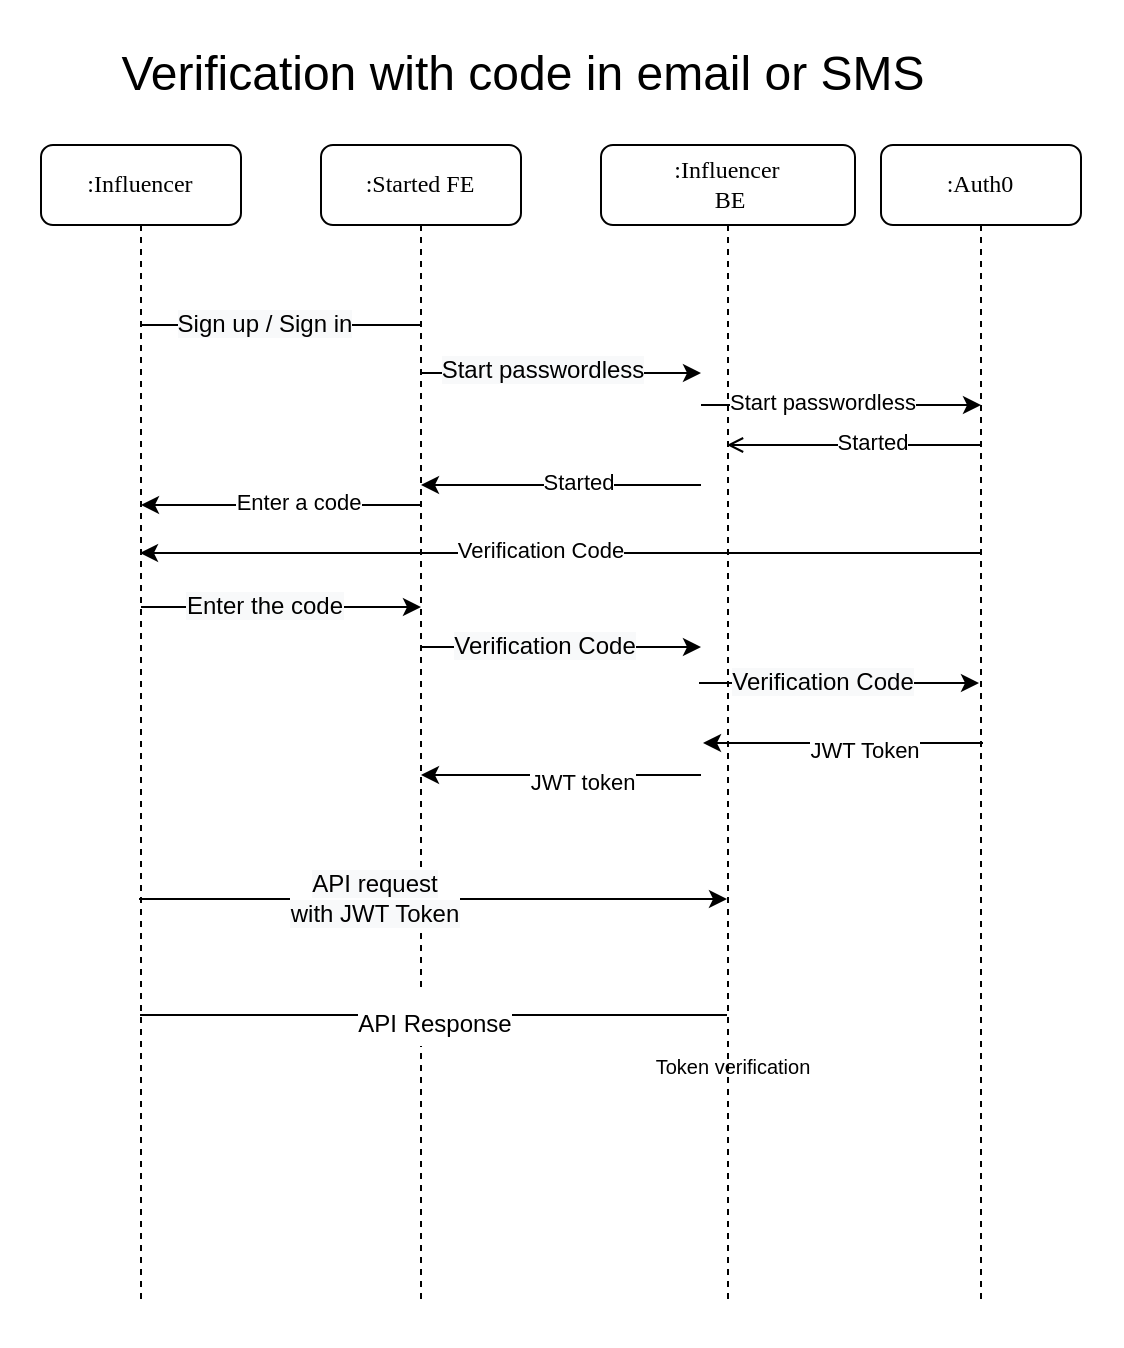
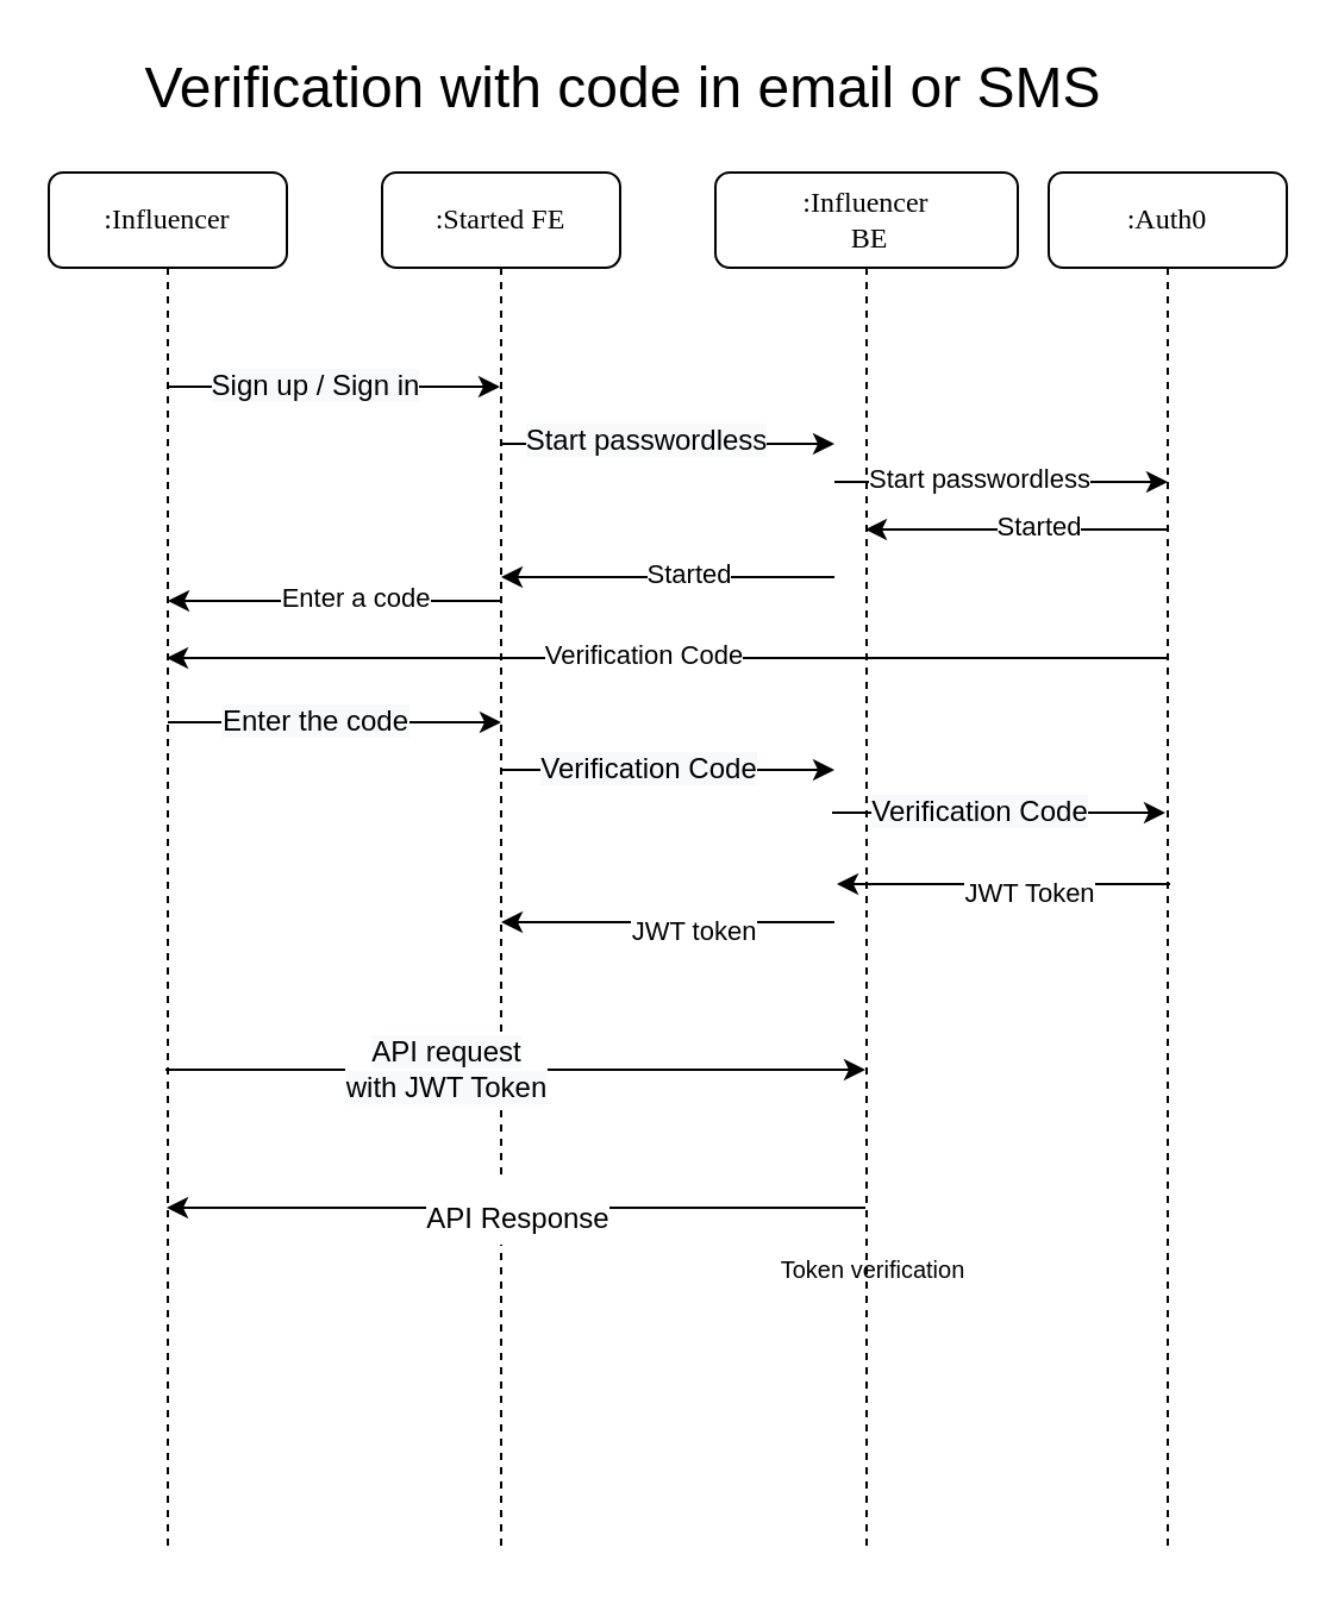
- <mxCell id="7" value="" style="endArrow=none;html=1;" parent="1" source="6" target="2" edge="1"><mxGeometry width="50" height="50" relative="1" as="geometry"><mxPoint x="370" y="302" as="sourcePoint" /><mxPoint x="420" y="252" as="targetPoint" /><Array as="points"><mxPoint x="120" y="162" /></Array></mxGeometry></mxCell>
+ <mxCell id="7" value="" style="endArrow=classic;html=1;" parent="1" source="6" target="2" edge="1"><mxGeometry width="50" height="50" relative="1" as="geometry"><mxPoint x="370" y="302" as="sourcePoint" /><mxPoint x="420" y="252" as="targetPoint" /><Array as="points"><mxPoint x="120" y="162" /></Array></mxGeometry></mxCell>
- <mxCell id="13" value="" style="endArrow=open;html=1;" parent="1" source="5" target="3" edge="1"><mxGeometry width="50" height="50" relative="1" as="geometry"><mxPoint x="370" y="302" as="sourcePoint" /><mxPoint x="420" y="252" as="targetPoint" /><Array as="points"><mxPoint x="410" y="222" /></Array></mxGeometry></mxCell>
+ <mxCell id="13" value="" style="endArrow=classic;html=1;" parent="1" source="5" target="3" edge="1"><mxGeometry width="50" height="50" relative="1" as="geometry"><mxPoint x="370" y="302" as="sourcePoint" /><mxPoint x="420" y="252" as="targetPoint" /><Array as="points"><mxPoint x="410" y="222" /></Array></mxGeometry></mxCell>
- <mxCell id="34" value="" style="endArrow=none;html=1;fontSize=24;" parent="1" source="3" target="6" edge="1"><mxGeometry width="50" height="50" relative="1" as="geometry"><mxPoint x="307" y="368" as="sourcePoint" /><mxPoint x="357" y="318" as="targetPoint" /><Array as="points"><mxPoint x="224" y="507" /></Array></mxGeometry></mxCell>
+ <mxCell id="34" value="" style="endArrow=classic;html=1;fontSize=24;" parent="1" source="3" target="6" edge="1"><mxGeometry width="50" height="50" relative="1" as="geometry"><mxPoint x="307" y="368" as="sourcePoint" /><mxPoint x="357" y="318" as="targetPoint" /><Array as="points"><mxPoint x="224" y="507" /></Array></mxGeometry></mxCell>
